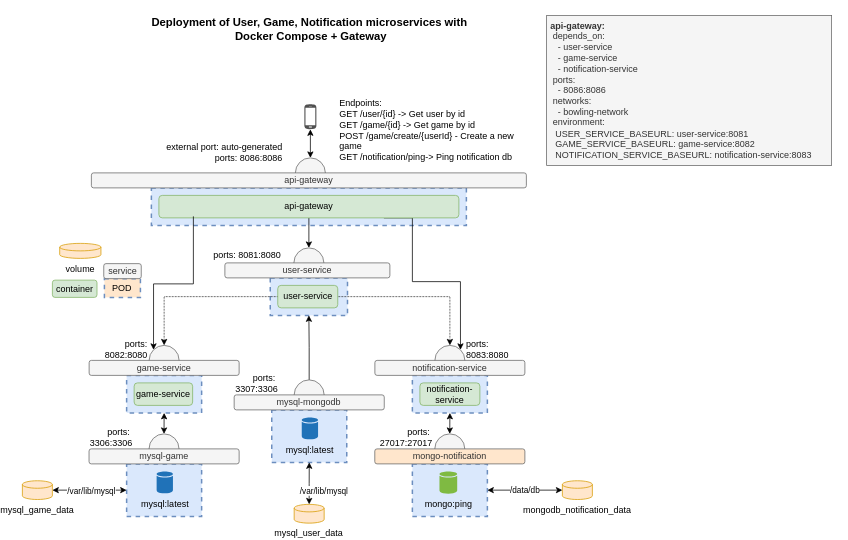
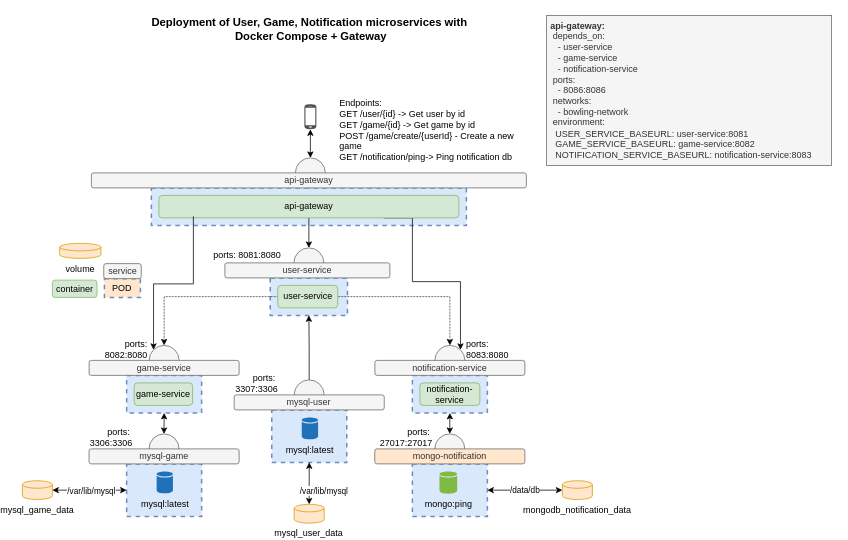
- <mxCell id="58" value="&lt;div&gt;external port: auto-generated&lt;/div&gt;&lt;div&gt;ports: 8086:&lt;span style=&quot;background-color: initial;&quot;&gt;8086&lt;/span&gt;&lt;/div&gt;" style="text;html=1;strokeColor=none;fillColor=none;align=right;verticalAlign=middle;whiteSpace=wrap;rounded=0;" parent="1" vertex="1"><mxGeometry x="190.88" y="188" width="178" height="30" as="geometry" /></mxCell>
- <mxCell id="47" value="mysql-mongodb" style="rounded=1;whiteSpace=wrap;html=1;fillColor=#f5f5f5;strokeColor=#666666;fontColor=#333333;" parent="1" vertex="1"><mxGeometry x="302.38" y="526" width="200.12" height="20" as="geometry" /></mxCell>
+ <mxCell id="47" value="mysql-user" style="rounded=1;whiteSpace=wrap;html=1;fillColor=#f5f5f5;strokeColor=#666666;fontColor=#333333;" parent="1" vertex="1"><mxGeometry x="302.38" y="526" width="200.12" height="20" as="geometry" /></mxCell>
